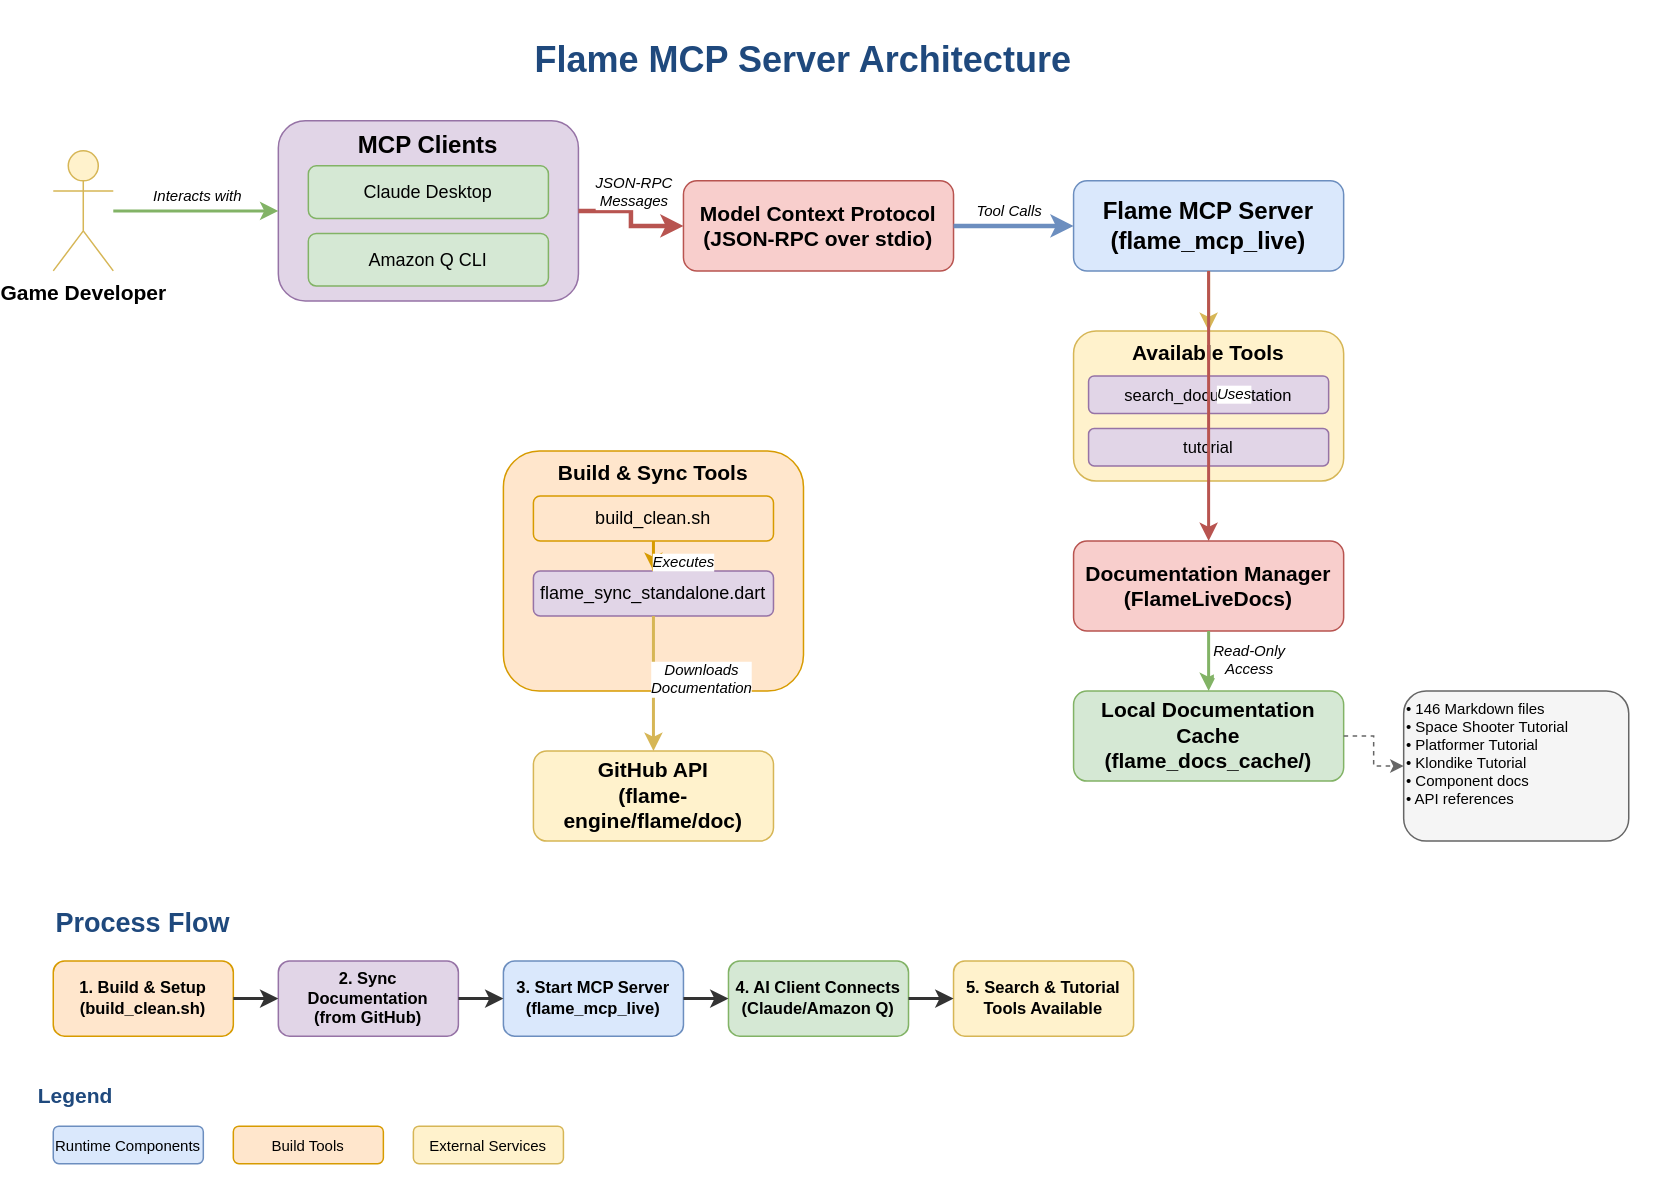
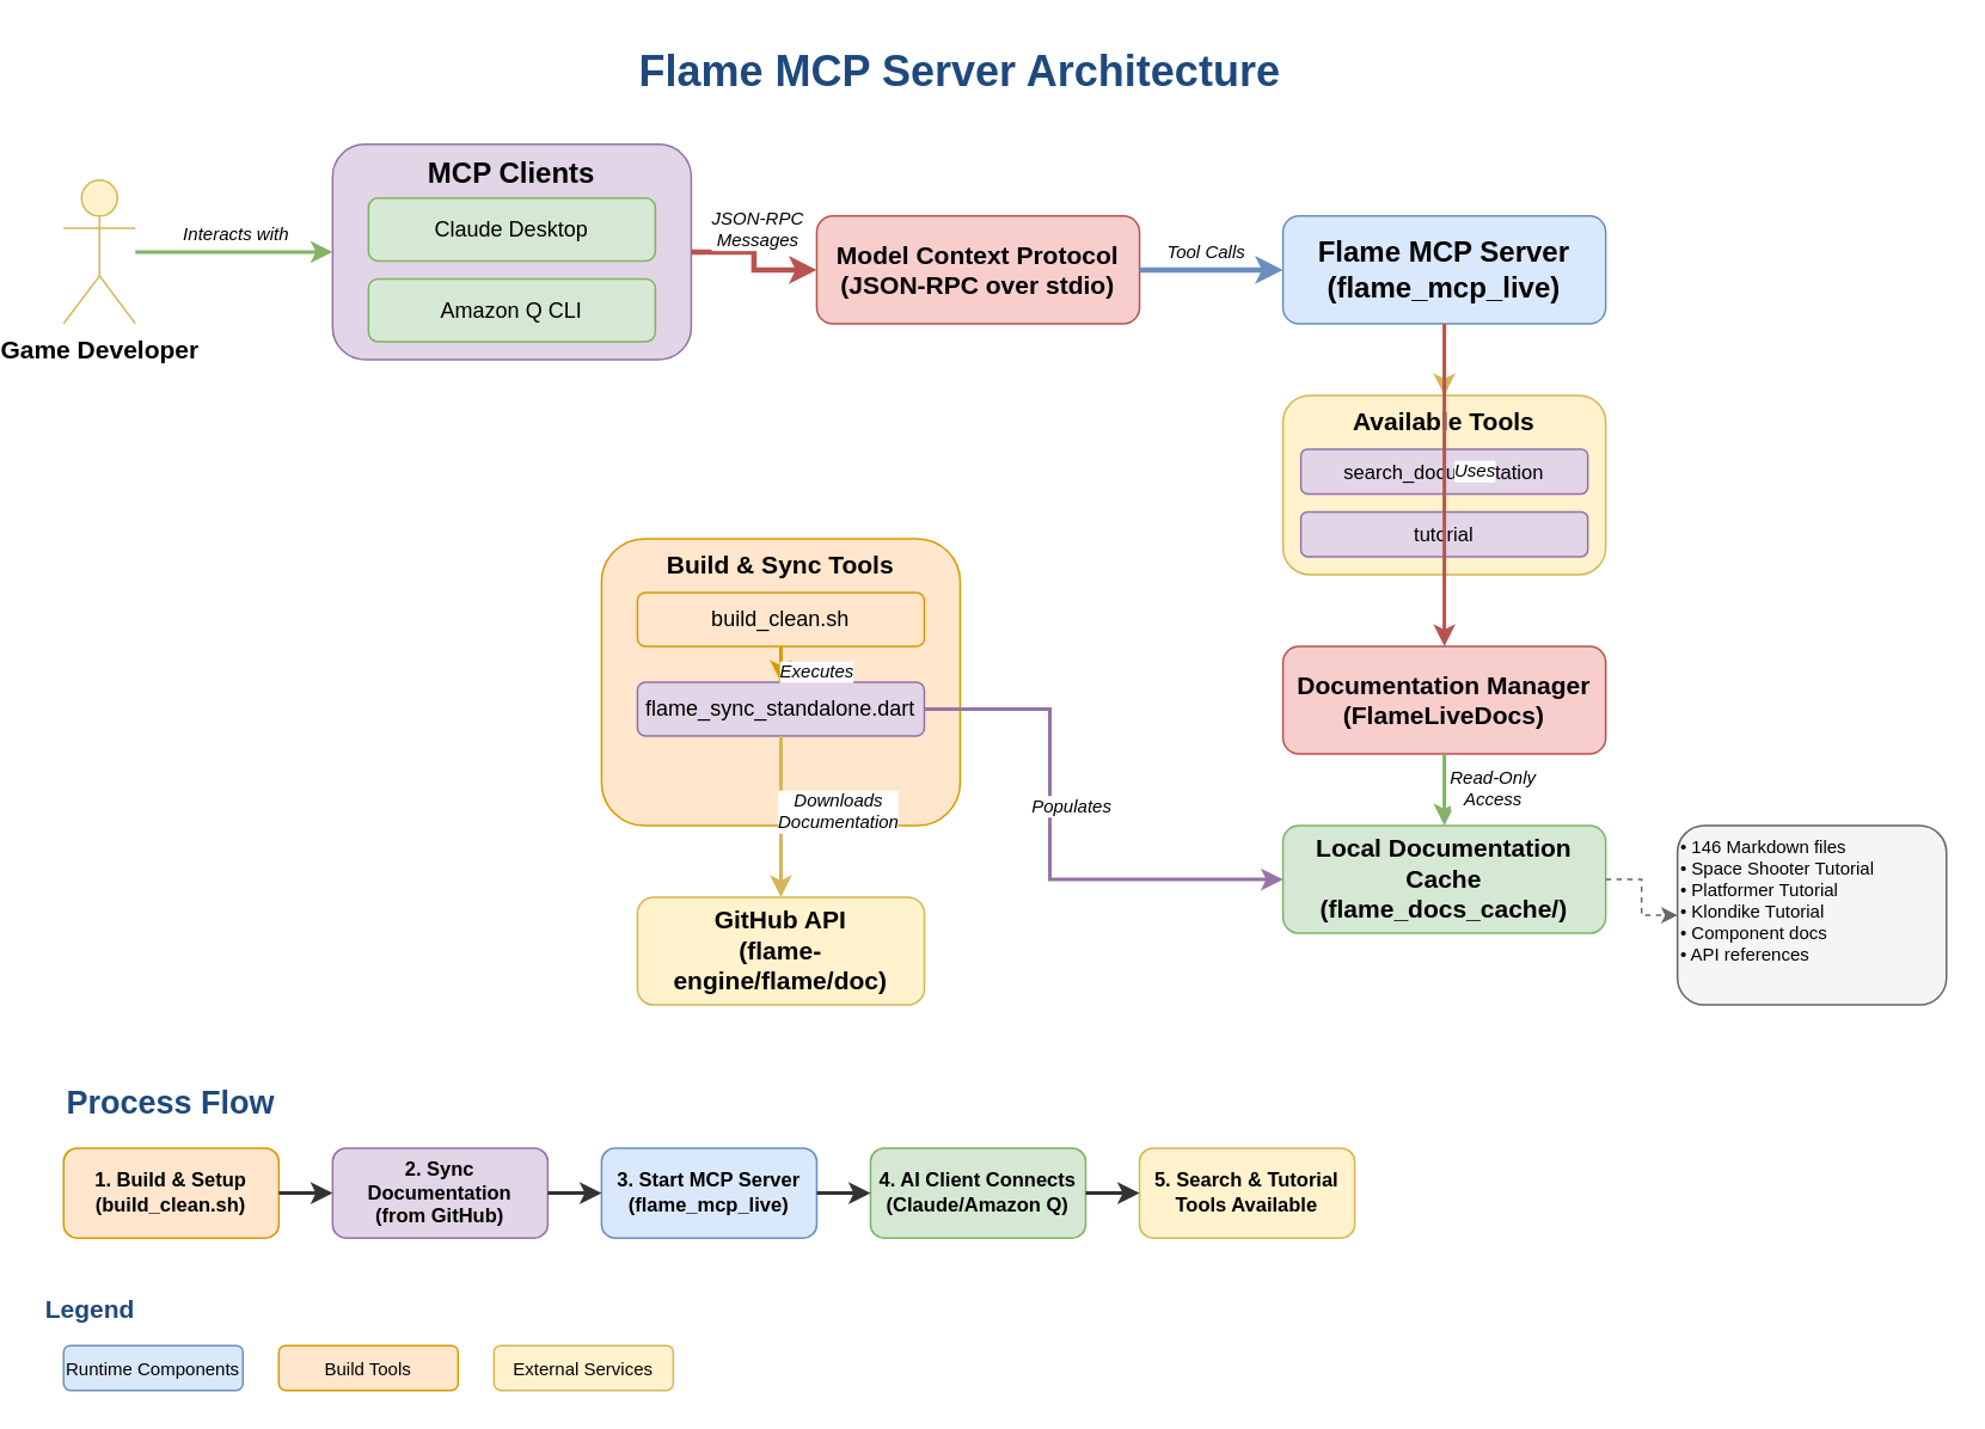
+ <mxCell id="35" style="edgeStyle=orthogonalEdgeStyle;rounded=0;orthogonalLoop=1;jettySize=auto;html=1;strokeWidth=2;strokeColor=#9673a6;endArrow=classic;endFill=1;" edge="1" parent="1" source="17" target="13"><mxGeometry relative="1" as="geometry"><Array as="points"><mxPoint x="585" y="395" /><mxPoint x="585" y="490" /></Array></mxGeometry></mxCell>
+ <mxCell id="36" value="Populates" style="edgeLabel;html=1;align=center;verticalAlign=middle;resizable=0;points=[];fontSize=10;fontStyle=2;" vertex="1" connectable="0" parent="35"><mxGeometry x="-0.1" y="1" relative="1" as="geometry"><mxPoint x="10" y="-10" as="offset" /></mxGeometry></mxCell>
